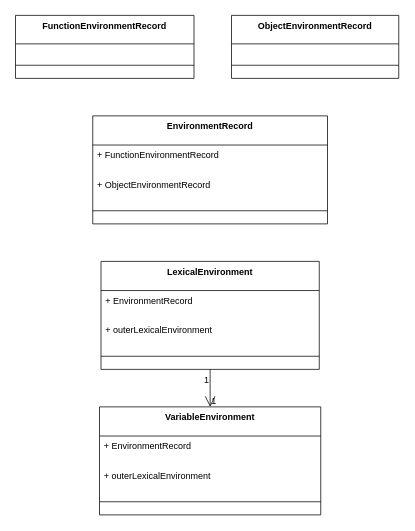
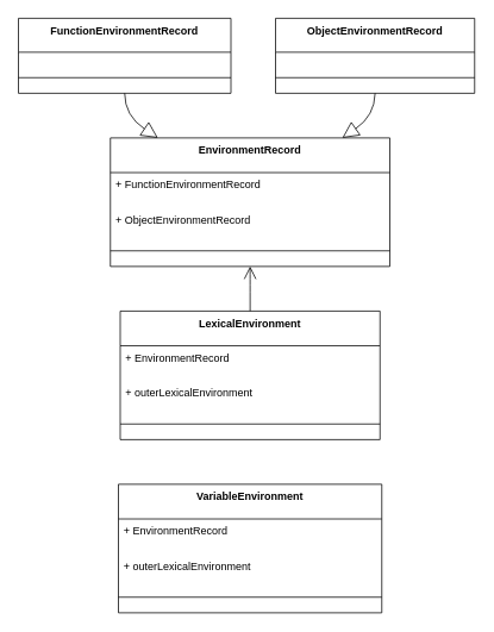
+ <mxCell id="22" value="" style="curved=1;startArrow=none;endArrow=block;endSize=16;endFill=0;exitX=0.5;exitY=1;entryX=0.17;entryY=0;" edge="1" parent="1" source="14" target="10"><mxGeometry relative="1" as="geometry"><Array as="points"><mxPoint x="139" y="129" /></Array></mxGeometry></mxCell>
+ <mxCell id="23" value="" style="curved=1;startArrow=none;endArrow=block;endSize=16;endFill=0;exitX=0.5;exitY=1;entryX=0.83;entryY=0;" edge="1" parent="1" source="16" target="10"><mxGeometry relative="1" as="geometry"><Array as="points"><mxPoint x="419" y="129" /></Array></mxGeometry></mxCell>
+ <mxCell id="21" value="" style="curved=1;startArrow=open;startSize=12;endArrow=none;exitX=0.5;exitY=1;entryX=0.5;entryY=0;" edge="1" parent="1" source="10" target="2"><mxGeometry relative="1" as="geometry"><Array as="points" /></mxGeometry></mxCell>
- <mxCell id="18" value="" style="curved=1;startArrow=none;endArrow=open;endSize=12;exitX=0.5;exitY=1;entryX=0.5;entryY=0;" edge="1" parent="1" source="2" target="6"><mxGeometry relative="1" as="geometry"><Array as="points" /></mxGeometry></mxCell>
- <mxCell id="19" value="1" style="edgeLabel;resizable=0;labelBackgroundColor=none;fontSize=12;align=right;verticalAlign=top;" vertex="1" parent="18"><mxGeometry x="-1" relative="1" as="geometry" /></mxCell>
- <mxCell id="20" value="1" style="edgeLabel;resizable=0;labelBackgroundColor=none;fontSize=12;align=left;verticalAlign=bottom;" vertex="1" parent="18"><mxGeometry x="1" relative="1" as="geometry" /></mxCell>
